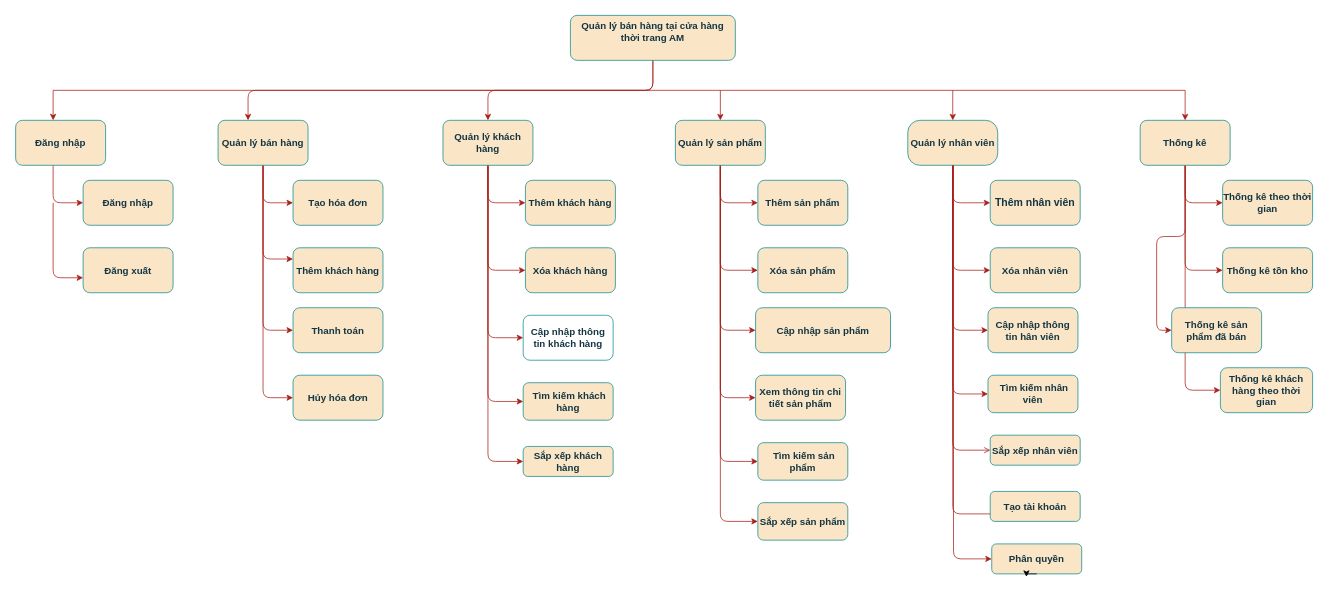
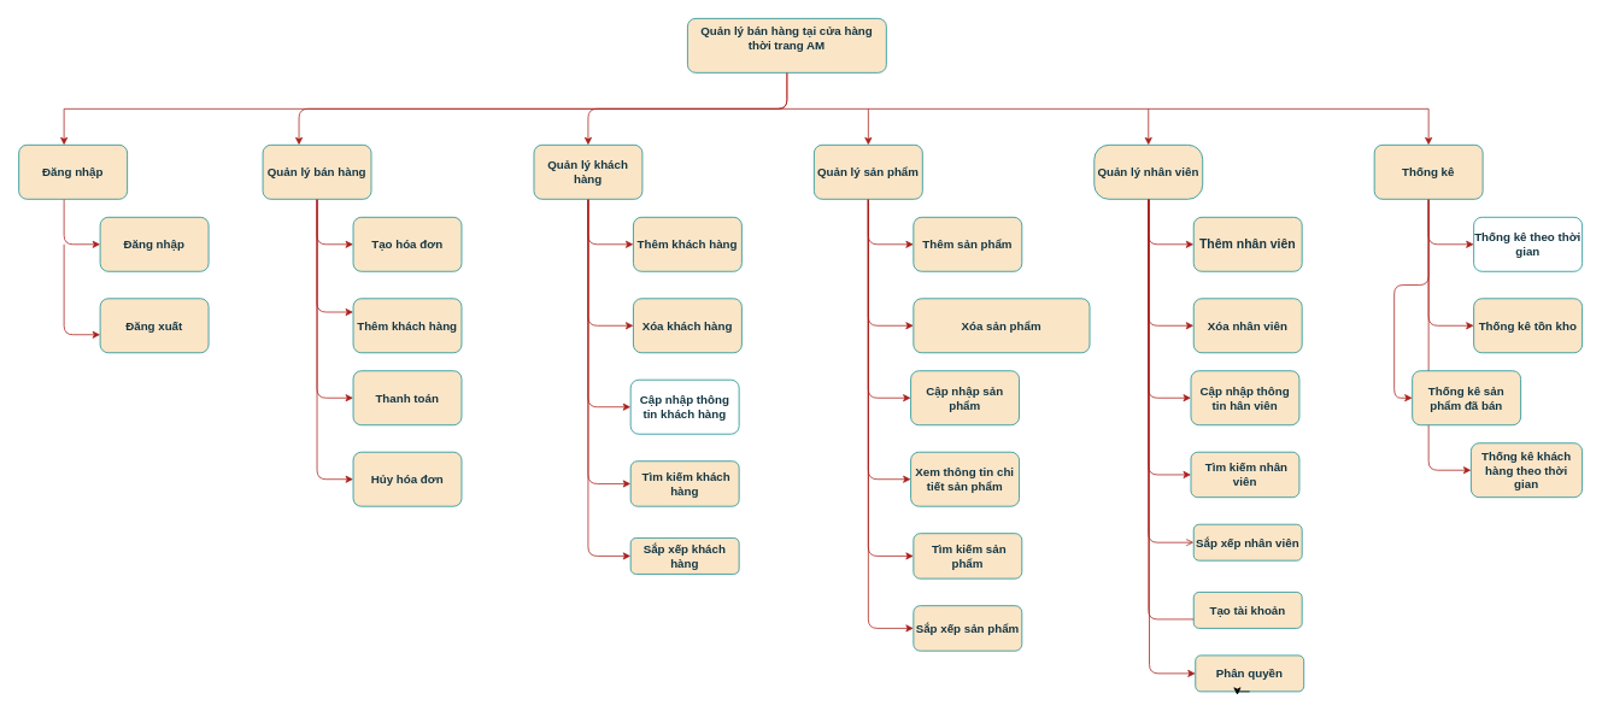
- <mxCell id="65" value="Thống kê theo thời gian&lt;br style=&quot;font-size: 13px;&quot;&gt;" style="whiteSpace=wrap;html=1;fillColor=#FAE5C7;strokeColor=#0F8B8D;rounded=1;labelBackgroundColor=none;labelBorderColor=none;fontSize=13;fontColor=#143642;fontStyle=1" parent="1" vertex="1"><mxGeometry x="1630" y="240" width="120" height="60" as="geometry" /></mxCell>
+ <mxCell id="65" value="Thống kê theo thời gian&lt;br style=&quot;font-size: 13px;&quot;&gt;" style="whiteSpace=wrap;html=1;fillColor=#ffffff;strokeColor=#0F8B8D;rounded=1;labelBackgroundColor=none;labelBorderColor=none;fontSize=13;fontColor=#143642;fontStyle=1;" parent="1" vertex="1"><mxGeometry x="1630" y="240" width="120" height="60" as="geometry" /></mxCell>
- <mxCell id="42" value="Xóa sản phẩm" style="whiteSpace=wrap;html=1;fillColor=#FAE5C7;strokeColor=#0F8B8D;rounded=1;labelBackgroundColor=none;labelBorderColor=none;fontSize=13;fontColor=#143642;fontStyle=1" parent="1" vertex="1"><mxGeometry x="1010" y="330" width="120" height="60" as="geometry" /></mxCell>
+ <mxCell id="42" value="Xóa sản phẩm" style="whiteSpace=wrap;html=1;fillColor=#FAE5C7;strokeColor=#0F8B8D;rounded=1;labelBackgroundColor=none;labelBorderColor=none;fontSize=13;fontColor=#143642;fontStyle=1" parent="1" vertex="1"><mxGeometry x="1010" y="330" width="195" height="60" as="geometry" /></mxCell>
- <mxCell id="43" value="Cập nhập sản phẩm" style="whiteSpace=wrap;html=1;fillColor=#FAE5C7;strokeColor=#0F8B8D;rounded=1;labelBackgroundColor=none;labelBorderColor=none;fontSize=13;fontColor=#143642;fontStyle=1" parent="1" vertex="1"><mxGeometry x="1007" y="410" width="180" height="60" as="geometry" /></mxCell>
+ <mxCell id="43" value="Cập nhập sản phẩm" style="whiteSpace=wrap;html=1;fillColor=#FAE5C7;strokeColor=#0F8B8D;rounded=1;labelBackgroundColor=none;labelBorderColor=none;fontSize=13;fontColor=#143642;fontStyle=1" parent="1" vertex="1"><mxGeometry x="1007" y="410" width="120" height="60" as="geometry" /></mxCell>
